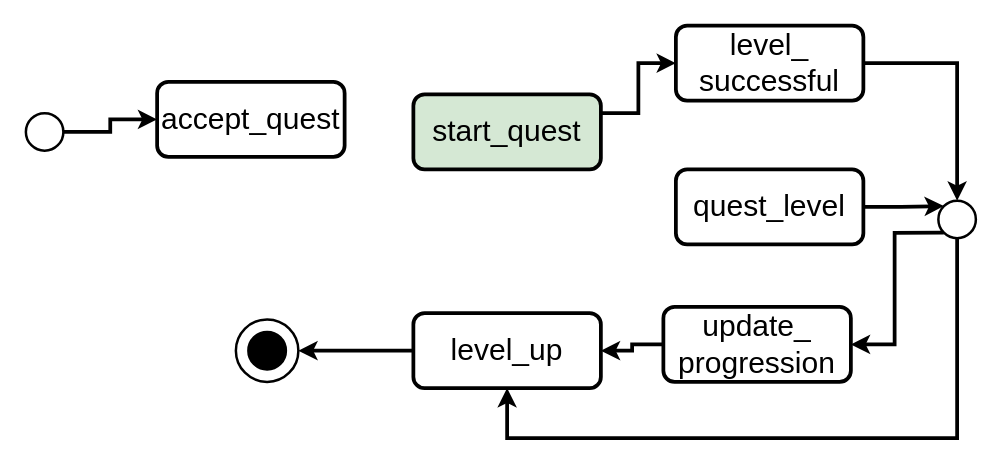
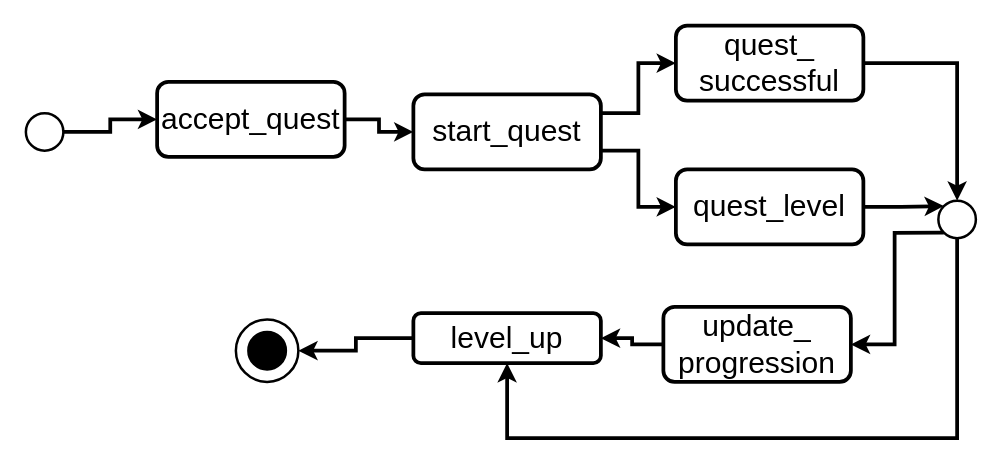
- <mxCell id="12" value="&lt;div&gt;&lt;font size=&quot;3&quot;&gt;&lt;font style=&quot;font-size: 24px&quot;&gt;level_&lt;/font&gt;&lt;/font&gt;&lt;/div&gt;&lt;div&gt;&lt;font size=&quot;3&quot;&gt;&lt;font style=&quot;font-size: 24px&quot;&gt;successful&lt;/font&gt;&lt;/font&gt;&lt;/div&gt;" style="rounded=1;whiteSpace=wrap;html=1;fillColor=#FFFFFF;strokeWidth=3;" vertex="1" parent="1"><mxGeometry x="540" y="20" width="150" height="60" as="geometry" /></mxCell>
+ <mxCell id="12" value="&lt;div&gt;&lt;font size=&quot;3&quot;&gt;&lt;font style=&quot;font-size: 24px&quot;&gt;quest_&lt;/font&gt;&lt;/font&gt;&lt;/div&gt;&lt;div&gt;&lt;font size=&quot;3&quot;&gt;&lt;font style=&quot;font-size: 24px&quot;&gt;successful&lt;/font&gt;&lt;/font&gt;&lt;/div&gt;" style="rounded=1;whiteSpace=wrap;html=1;fillColor=#FFFFFF;strokeWidth=3;" vertex="1" parent="1"><mxGeometry x="540" y="20" width="150" height="60" as="geometry" /></mxCell>
+ <mxCell id="6" style="edgeStyle=orthogonalEdgeStyle;rounded=0;orthogonalLoop=1;jettySize=auto;html=1;exitX=1;exitY=0.5;exitDx=0;exitDy=0;entryX=0;entryY=0.5;entryDx=0;entryDy=0;strokeWidth=3;" edge="1" parent="1" source="7" target="10"><mxGeometry relative="1" as="geometry" /></mxCell>
- <mxCell id="10" value="&lt;div&gt;&lt;font size=&quot;3&quot;&gt;&lt;font style=&quot;font-size: 24px&quot;&gt;start_quest&lt;/font&gt;&lt;/font&gt;&lt;/div&gt;" style="rounded=1;whiteSpace=wrap;html=1;fillColor=#d5e8d4;strokeWidth=3;" vertex="1" parent="1"><mxGeometry x="330" y="75" width="150" height="60" as="geometry" /></mxCell>
+ <mxCell id="10" value="&lt;div&gt;&lt;font size=&quot;3&quot;&gt;&lt;font style=&quot;font-size: 24px&quot;&gt;start_quest&lt;/font&gt;&lt;/font&gt;&lt;/div&gt;" style="rounded=1;whiteSpace=wrap;html=1;fillColor=#FFFFFF;strokeWidth=3;" vertex="1" parent="1"><mxGeometry x="330" y="75" width="150" height="60" as="geometry" /></mxCell>
+ <mxCell id="9" style="edgeStyle=orthogonalEdgeStyle;rounded=0;orthogonalLoop=1;jettySize=auto;html=1;exitX=1;exitY=0.75;exitDx=0;exitDy=0;strokeWidth=3;" edge="1" parent="1" source="10" target="14"><mxGeometry relative="1" as="geometry" /></mxCell>
- <mxCell id="21" value="&lt;div&gt;&lt;font size=&quot;3&quot;&gt;&lt;font style=&quot;font-size: 24px&quot;&gt;level_up&lt;/font&gt;&lt;/font&gt;&lt;/div&gt;" style="rounded=1;whiteSpace=wrap;html=1;fillColor=#FFFFFF;strokeWidth=3;" vertex="1" parent="1"><mxGeometry x="330" y="250" width="150" height="60" as="geometry" /></mxCell>
+ <mxCell id="21" value="&lt;div&gt;&lt;font size=&quot;3&quot;&gt;&lt;font style=&quot;font-size: 24px&quot;&gt;level_up&lt;/font&gt;&lt;/font&gt;&lt;/div&gt;" style="rounded=1;whiteSpace=wrap;html=1;fillColor=#FFFFFF;strokeWidth=3;" vertex="1" parent="1"><mxGeometry x="330" y="250" width="150" height="40" as="geometry" /></mxCell>
